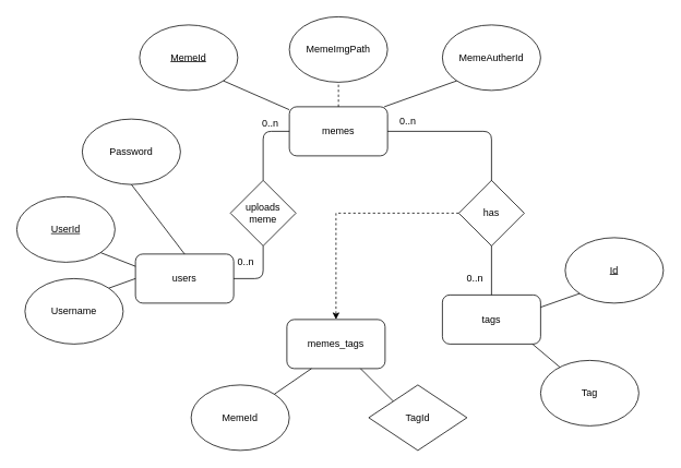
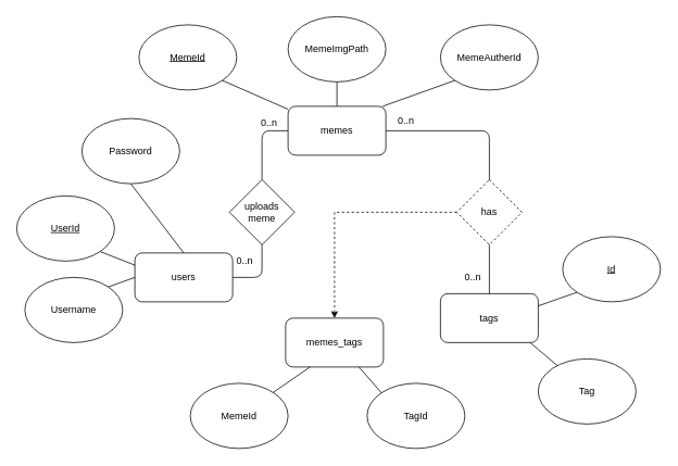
- <mxCell id="7" value="" style="endArrow=none;html=1;entryX=0.5;entryY=1;entryDx=0;entryDy=0;exitX=0.5;exitY=0;exitDx=0;exitDy=0;dashed=1;" parent="1" source="2" target="4" edge="1"><mxGeometry width="50" height="50" relative="1" as="geometry"><mxPoint x="363" y="143.617" as="sourcePoint" /><mxPoint x="282" y="108" as="targetPoint" /></mxGeometry></mxCell>
+ <mxCell id="7" value="" style="endArrow=none;html=1;entryX=0.5;entryY=1;entryDx=0;entryDy=0;exitX=0.5;exitY=0;exitDx=0;exitDy=0;" parent="1" source="2" target="4" edge="1"><mxGeometry width="50" height="50" relative="1" as="geometry"><mxPoint x="363" y="143.617" as="sourcePoint" /><mxPoint x="282" y="108" as="targetPoint" /></mxGeometry></mxCell>
- <mxCell id="28" value="has" style="rhombus;whiteSpace=wrap;html=1;" parent="1" vertex="1"><mxGeometry x="560" y="220" width="80" height="80" as="geometry" /></mxCell>
+ <mxCell id="28" value="has" style="rhombus;whiteSpace=wrap;html=1;dashed=1;" parent="1" vertex="1"><mxGeometry x="560" y="220" width="80" height="80" as="geometry" /></mxCell>
- <mxCell id="33" value="TagId" style="rhombus;whiteSpace=wrap;html=1;" parent="1" vertex="1"><mxGeometry x="450" y="470" width="120" height="80" as="geometry" /></mxCell>
+ <mxCell id="33" value="TagId" style="ellipse;whiteSpace=wrap;html=1;" parent="1" vertex="1"><mxGeometry x="450" y="470" width="120" height="80" as="geometry" /></mxCell>
